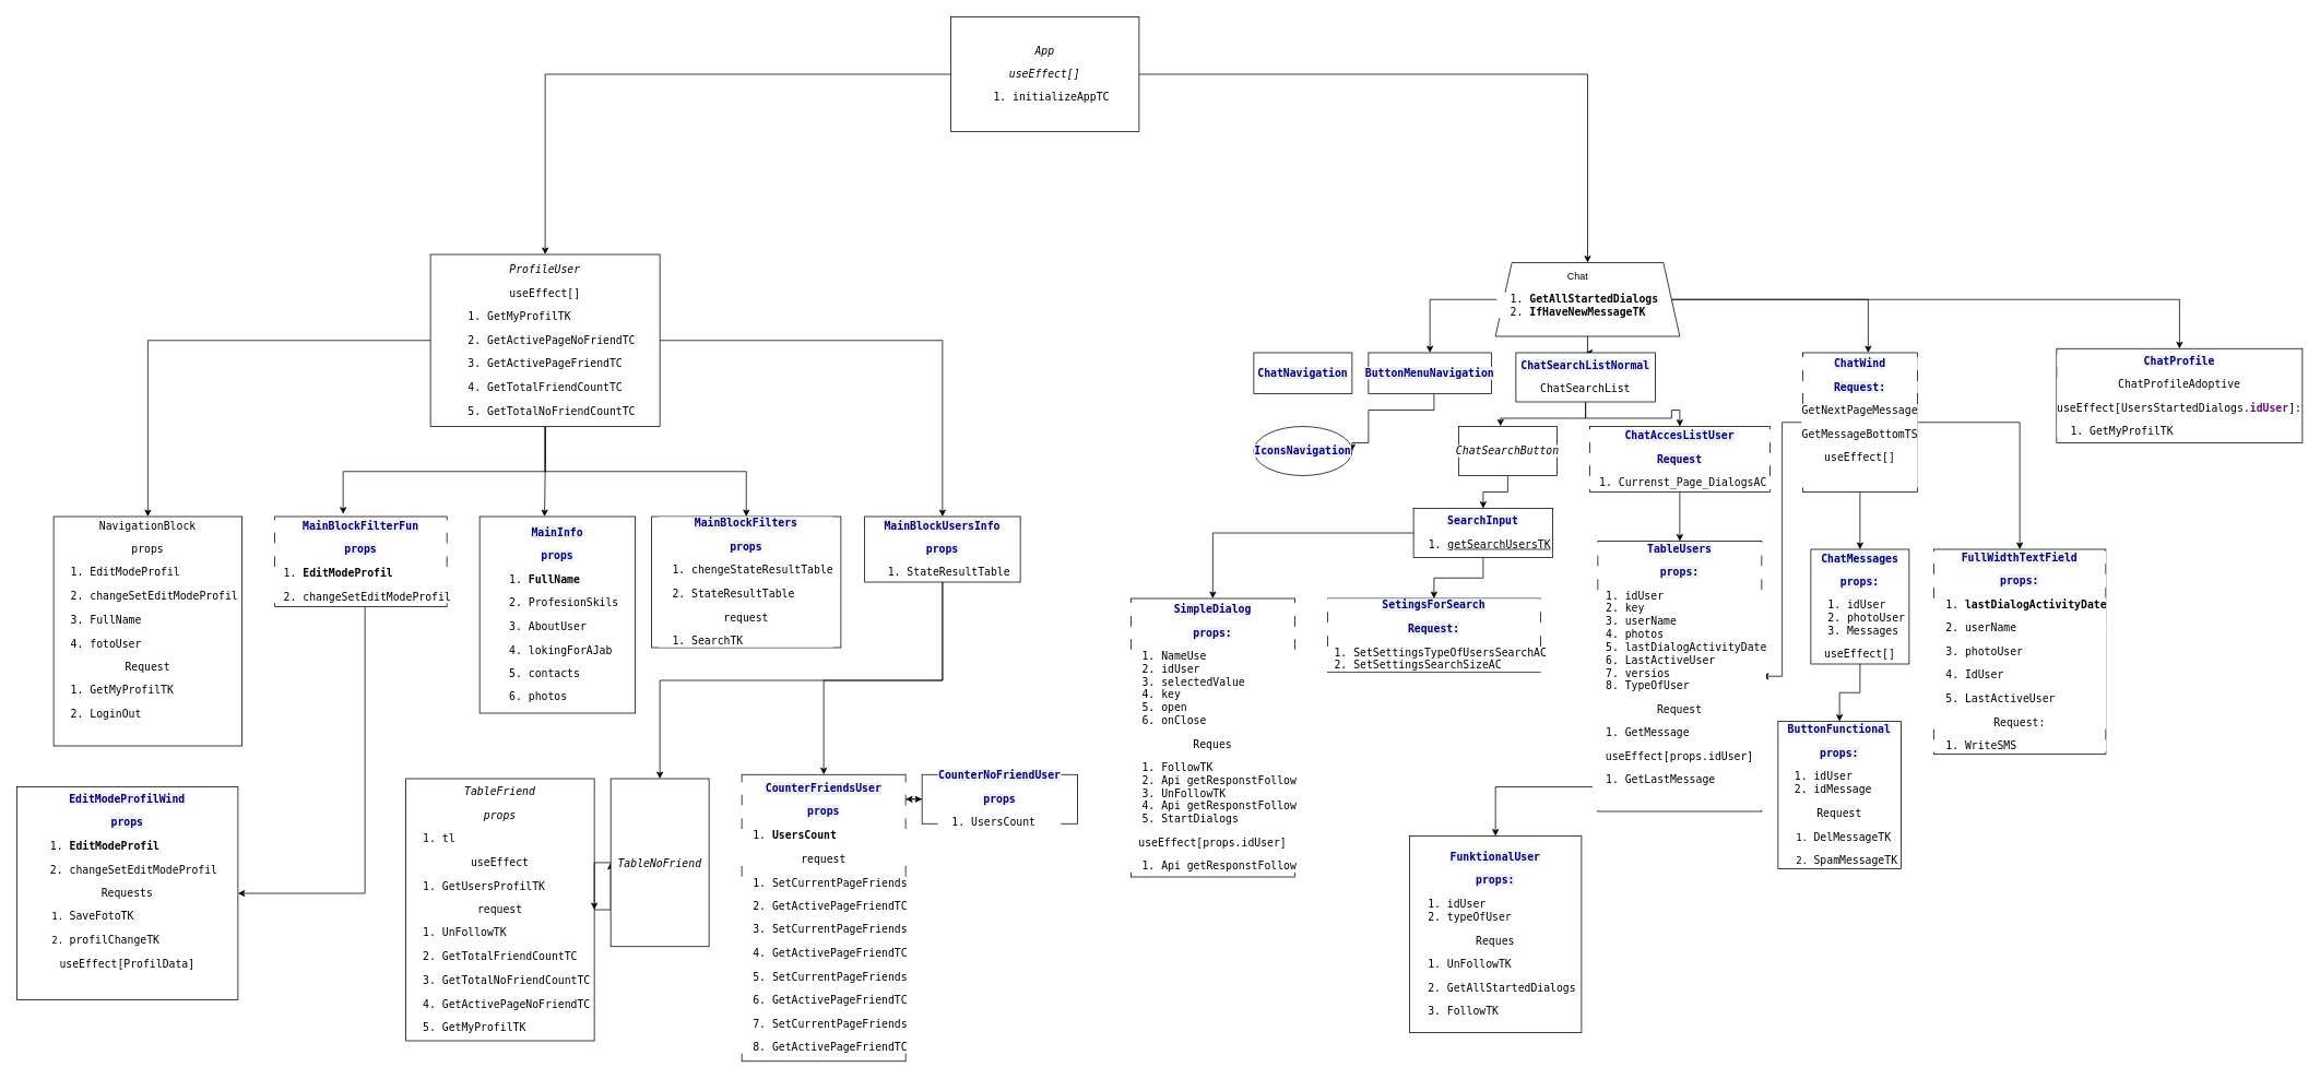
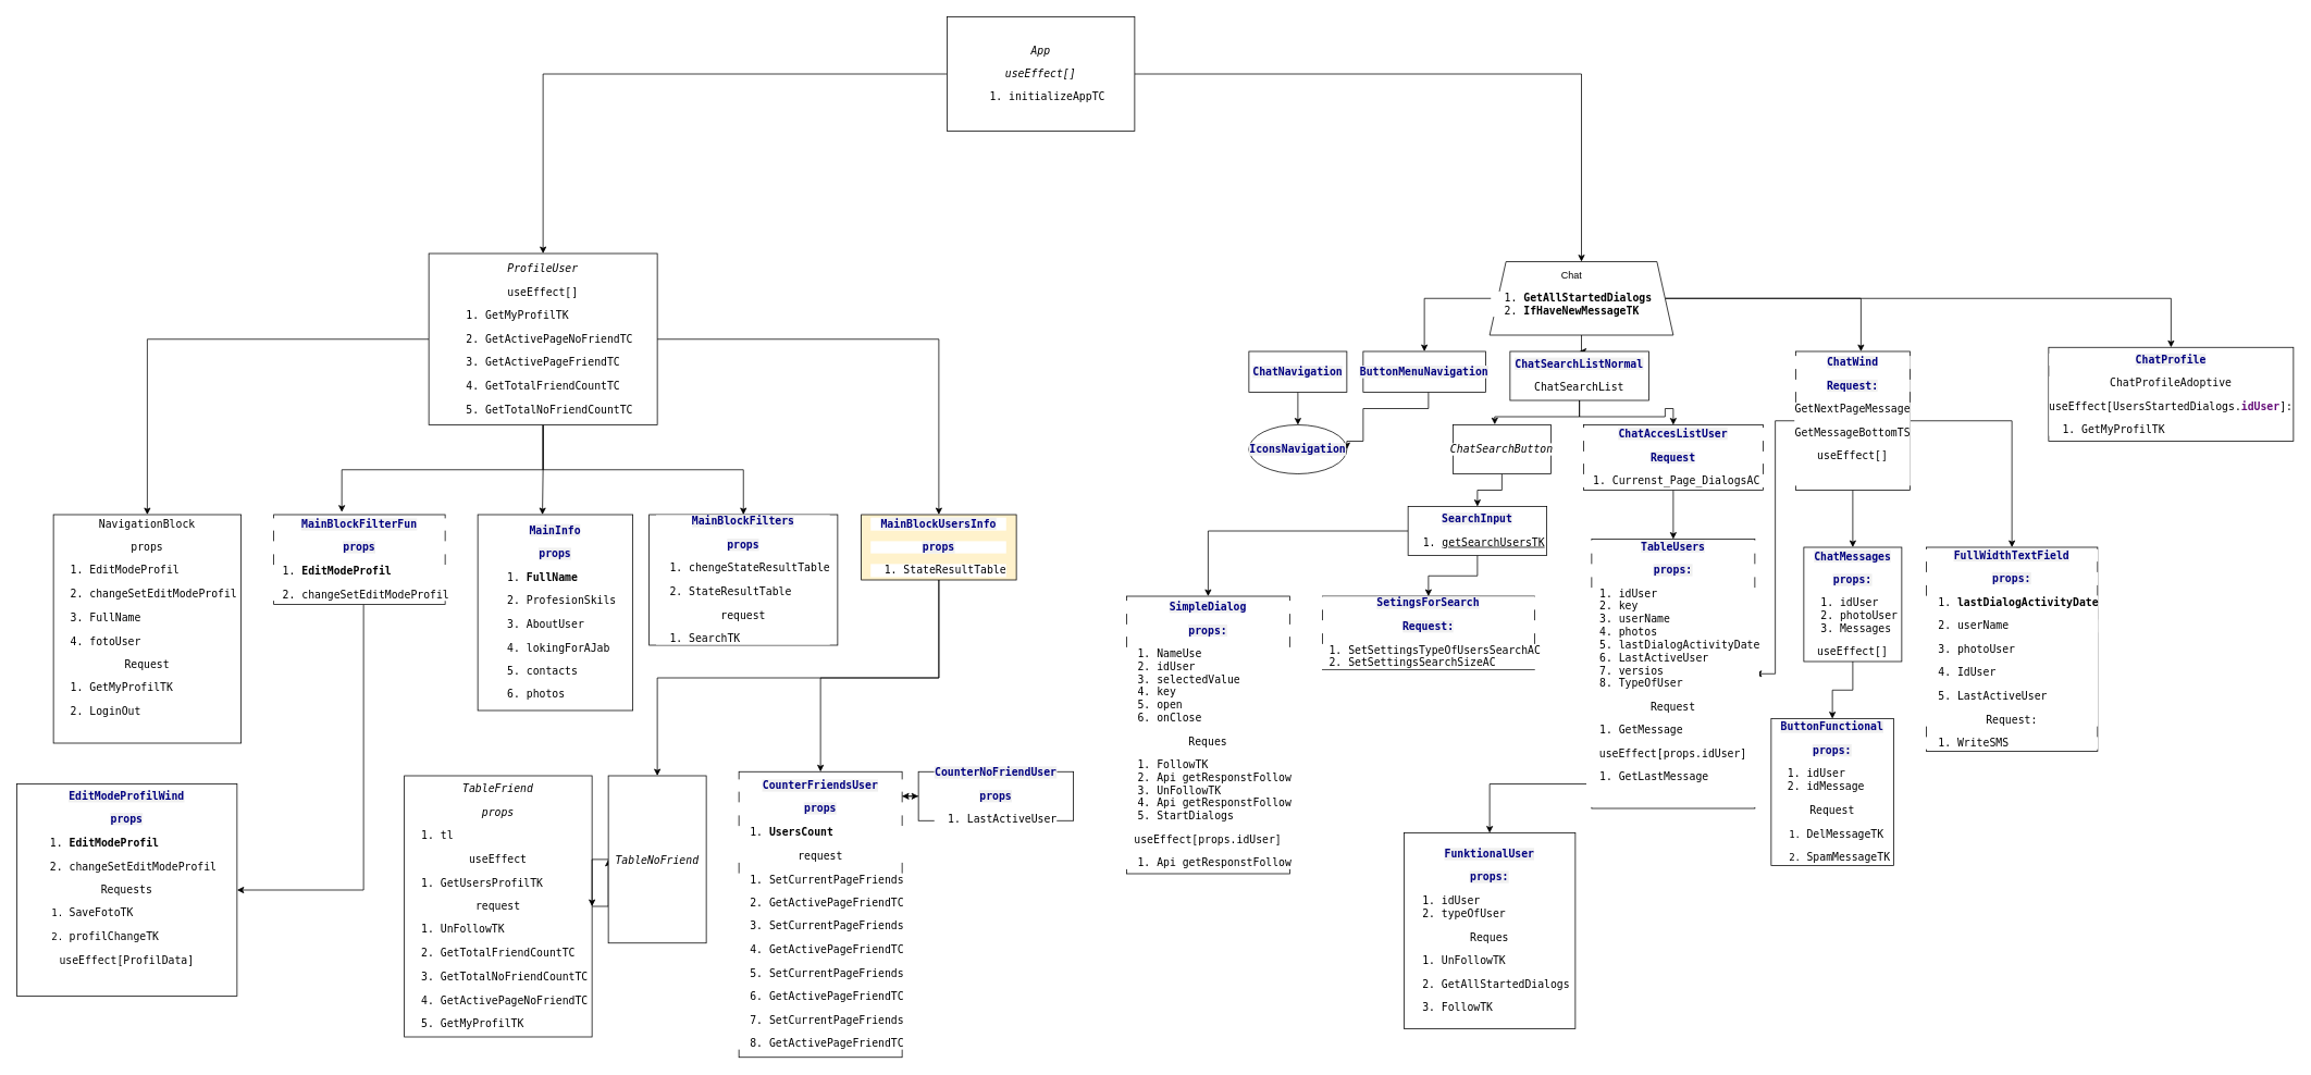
+ <mxCell id="7" style="edgeStyle=orthogonalEdgeStyle;rounded=0;orthogonalLoop=1;jettySize=auto;html=1;exitX=0.5;exitY=1;exitDx=0;exitDy=0;entryX=0.5;entryY=0;entryDx=0;entryDy=0;" parent="1" source="8" target="19" edge="1"><mxGeometry relative="1" as="geometry" /></mxCell>
- <mxCell id="49" value="&lt;pre style=&quot;background-color:#ffffff;color:#000000;font-family:'JetBrains Mono',monospace;font-size:9.8pt;&quot;&gt;&lt;span style=&quot;color:#000080;background-color:#efefef;font-weight:bold;&quot;&gt;MainBlockUsersInfo&lt;/span&gt;&lt;/pre&gt;&lt;pre style=&quot;background-color:#ffffff;color:#000000;font-family:'JetBrains Mono',monospace;font-size:9.8pt;&quot;&gt;&lt;span style=&quot;color:#000080;background-color:#efefef;font-weight:bold;&quot;&gt;props&lt;/span&gt;&lt;/pre&gt;&lt;pre style=&quot;background-color:#ffffff;color:#000000;font-family:'JetBrains Mono',monospace;font-size:9.8pt;&quot;&gt;&lt;pre style=&quot;font-family: &amp;quot;JetBrains Mono&amp;quot;, monospace; font-size: 9.8pt;&quot;&gt;&lt;ol&gt;&lt;li&gt;StateResultTable&lt;/li&gt;&lt;/ol&gt;&lt;/pre&gt;&lt;/pre&gt;" style="rounded=0;whiteSpace=wrap;html=1;" vertex="1" parent="1"><mxGeometry x="1055" y="630" width="190" height="80" as="geometry" /></mxCell>
+ <mxCell id="49" value="&lt;pre style=&quot;background-color:#ffffff;color:#000000;font-family:'JetBrains Mono',monospace;font-size:9.8pt;&quot;&gt;&lt;span style=&quot;color:#000080;background-color:#efefef;font-weight:bold;&quot;&gt;MainBlockUsersInfo&lt;/span&gt;&lt;/pre&gt;&lt;pre style=&quot;background-color:#ffffff;color:#000000;font-family:'JetBrains Mono',monospace;font-size:9.8pt;&quot;&gt;&lt;span style=&quot;color:#000080;background-color:#efefef;font-weight:bold;&quot;&gt;props&lt;/span&gt;&lt;/pre&gt;&lt;pre style=&quot;background-color:#ffffff;color:#000000;font-family:'JetBrains Mono',monospace;font-size:9.8pt;&quot;&gt;&lt;pre style=&quot;font-family: &amp;quot;JetBrains Mono&amp;quot;, monospace; font-size: 9.8pt;&quot;&gt;&lt;ol&gt;&lt;li&gt;StateResultTable&lt;/li&gt;&lt;/ol&gt;&lt;/pre&gt;&lt;/pre&gt;" style="rounded=0;whiteSpace=wrap;html=1;fillColor=#fff2cc;" vertex="1" parent="1"><mxGeometry x="1055" y="630" width="190" height="80" as="geometry" /></mxCell>
- <mxCell id="54" value="&lt;pre style=&quot;background-color:#ffffff;color:#000000;font-family:'JetBrains Mono',monospace;font-size:9.8pt;&quot;&gt;&lt;span style=&quot;color:#000080;background-color:#efefef;font-weight:bold;&quot;&gt;CounterNoFriendUser&lt;/span&gt;&lt;/pre&gt;&lt;pre style=&quot;background-color:#ffffff;color:#000000;font-family:'JetBrains Mono',monospace;font-size:9.8pt;&quot;&gt;&lt;span style=&quot;color:#000080;background-color:#efefef;font-weight:bold;&quot;&gt;props&lt;/span&gt;&lt;/pre&gt;&lt;pre style=&quot;background-color:#ffffff;color:#000000;font-family:'JetBrains Mono',monospace;font-size:9.8pt;&quot;&gt;&lt;pre style=&quot;font-family: &amp;quot;JetBrains Mono&amp;quot;, monospace; font-size: 9.8pt;&quot;&gt;&lt;ol&gt;&lt;li style=&quot;text-align: left;&quot;&gt;UsersCount&lt;/li&gt;&lt;/ol&gt;&lt;/pre&gt;&lt;/pre&gt;" style="rounded=0;whiteSpace=wrap;html=1;" vertex="1" parent="1"><mxGeometry x="1125" y="945" width="190" height="60" as="geometry" /></mxCell>
+ <mxCell id="54" value="&lt;pre style=&quot;background-color:#ffffff;color:#000000;font-family:'JetBrains Mono',monospace;font-size:9.8pt;&quot;&gt;&lt;span style=&quot;color:#000080;background-color:#efefef;font-weight:bold;&quot;&gt;CounterNoFriendUser&lt;/span&gt;&lt;/pre&gt;&lt;pre style=&quot;background-color:#ffffff;color:#000000;font-family:'JetBrains Mono',monospace;font-size:9.8pt;&quot;&gt;&lt;span style=&quot;color:#000080;background-color:#efefef;font-weight:bold;&quot;&gt;props&lt;/span&gt;&lt;/pre&gt;&lt;pre style=&quot;background-color:#ffffff;color:#000000;font-family:'JetBrains Mono',monospace;font-size:9.8pt;&quot;&gt;&lt;pre style=&quot;font-family: &amp;quot;JetBrains Mono&amp;quot;, monospace; font-size: 9.8pt;&quot;&gt;&lt;ol&gt;&lt;li style=&quot;text-align: left;&quot;&gt;LastActiveUser&lt;/li&gt;&lt;/ol&gt;&lt;/pre&gt;&lt;/pre&gt;" style="rounded=0;whiteSpace=wrap;html=1;" vertex="1" parent="1"><mxGeometry x="1125" y="945" width="190" height="60" as="geometry" /></mxCell>
